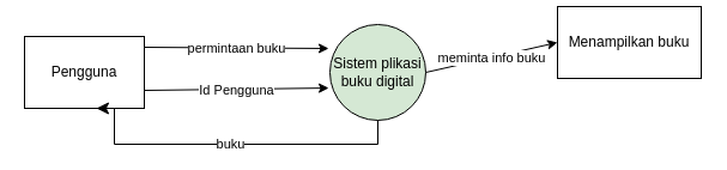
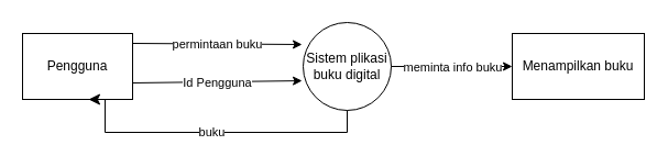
- <mxCell id="3" value="Menampilkan buku" style="rounded=0;whiteSpace=wrap;html=1;" vertex="1" parent="1"><mxGeometry x="465" y="5" width="120" height="60" as="geometry" /></mxCell>
+ <mxCell id="3" value="Menampilkan buku" style="rounded=0;whiteSpace=wrap;html=1;" vertex="1" parent="1"><mxGeometry x="465" y="30" width="120" height="60" as="geometry" /></mxCell>
- <mxCell id="4" value="Sistem plikasi buku digital" style="ellipse;whiteSpace=wrap;html=1;aspect=fixed;fillColor=#d5e8d4;" vertex="1" parent="1"><mxGeometry x="275" y="20" width="80" height="80" as="geometry" /></mxCell>
+ <mxCell id="4" value="Sistem plikasi buku digital" style="ellipse;whiteSpace=wrap;html=1;aspect=fixed;" vertex="1" parent="1"><mxGeometry x="275" y="20" width="80" height="80" as="geometry" /></mxCell>
